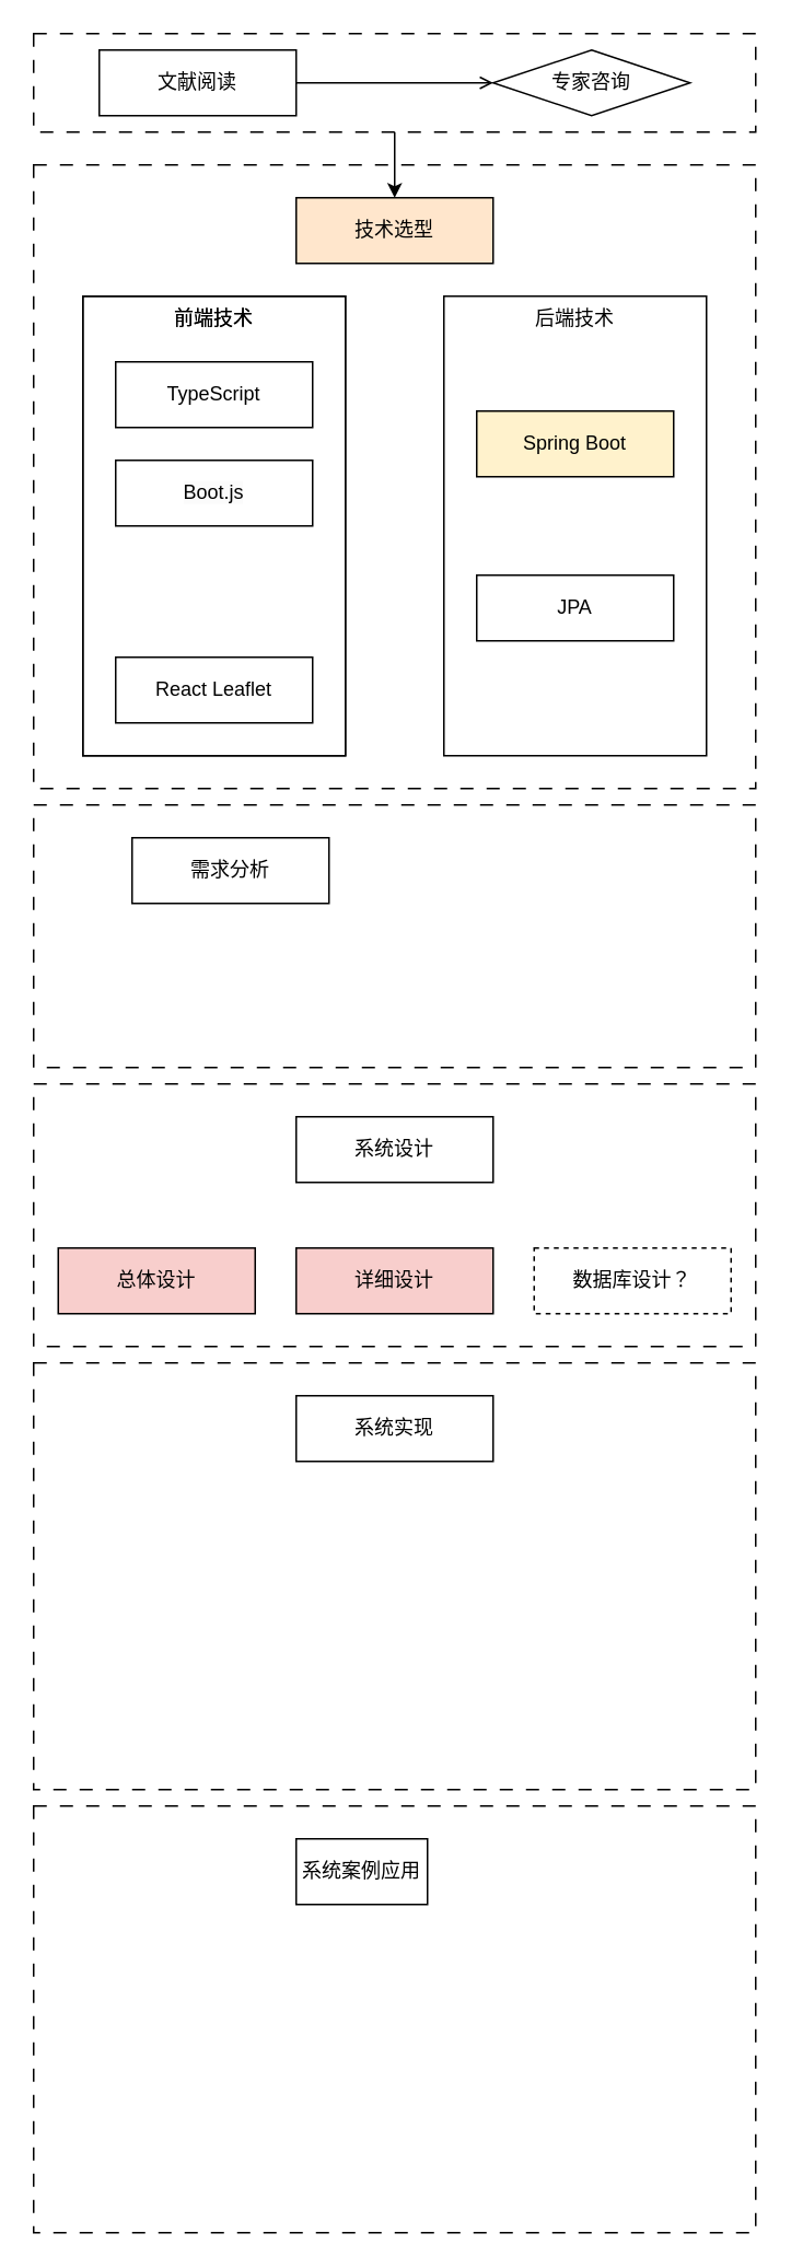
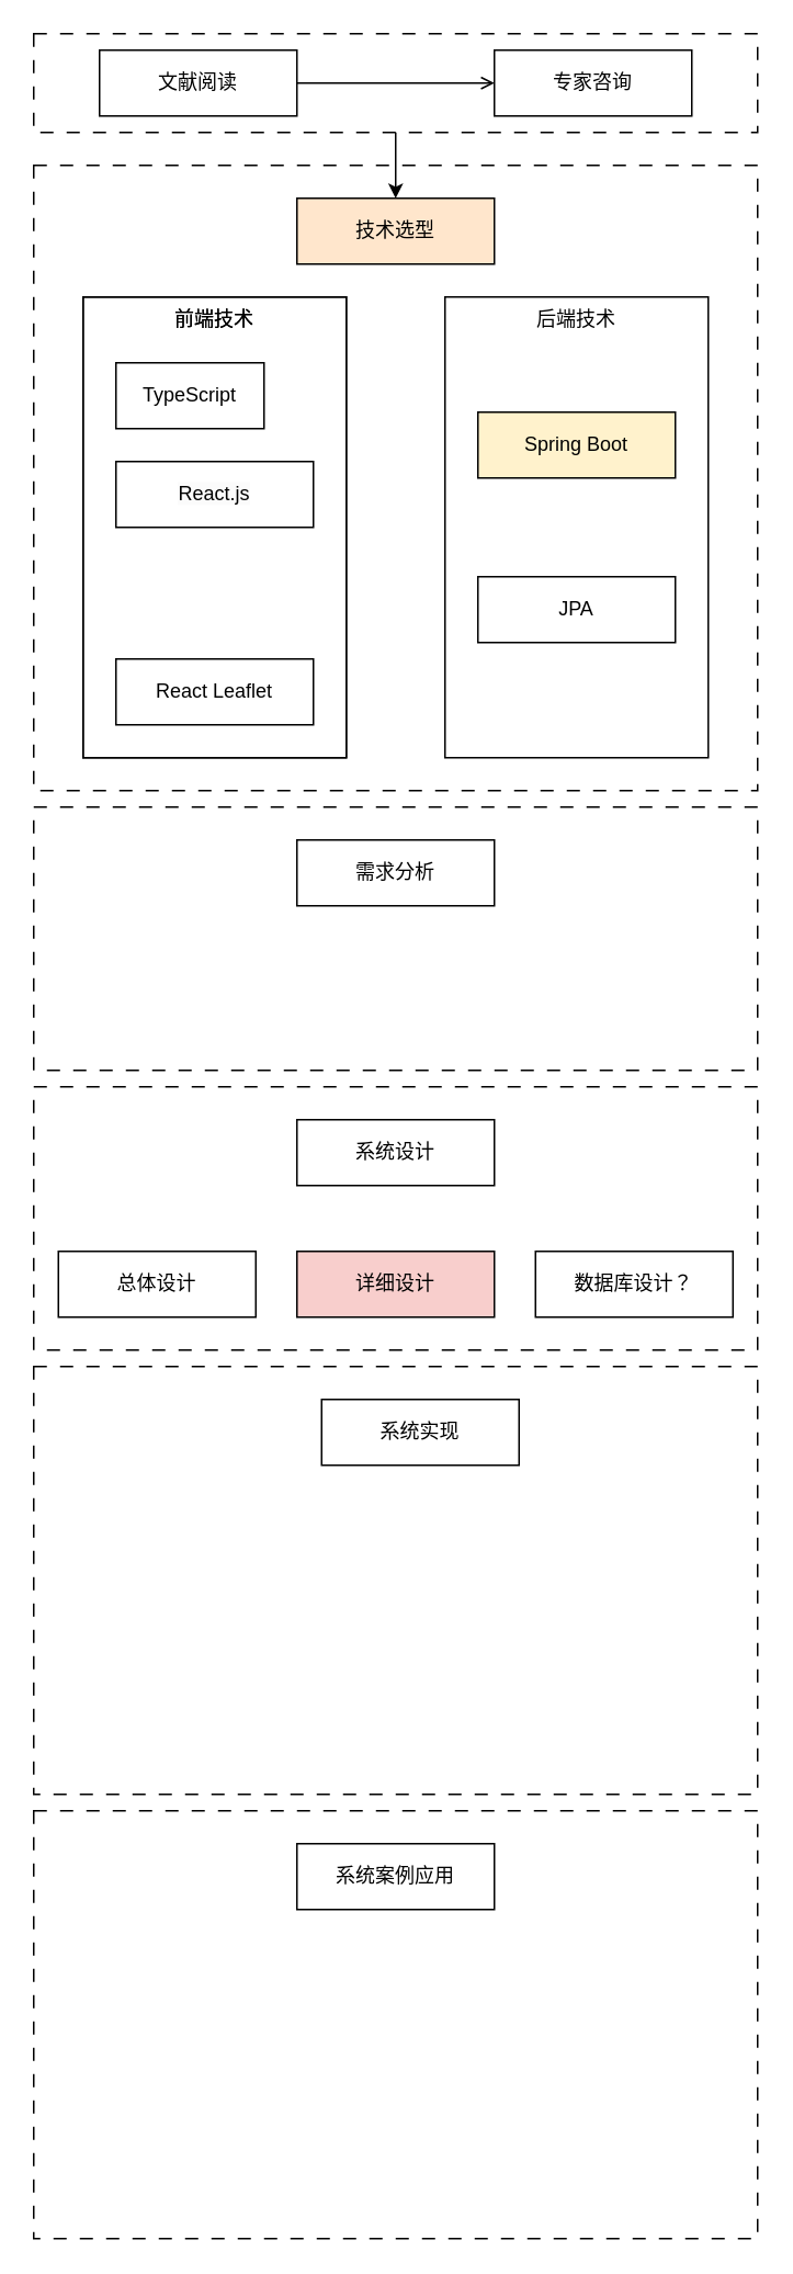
- <mxCell id="7" value="专家咨询" style="rhombus;whiteSpace=wrap;html=1;" parent="1" vertex="1"><mxGeometry x="300" y="30" width="120" height="40" as="geometry" /></mxCell>
+ <mxCell id="7" value="专家咨询" style="rounded=0;whiteSpace=wrap;html=1;" parent="1" vertex="1"><mxGeometry x="300" y="30" width="120" height="40" as="geometry" /></mxCell>
- <mxCell id="23" value="TypeScript" style="rounded=0;whiteSpace=wrap;html=1;" vertex="1" parent="1"><mxGeometry x="70" y="220" width="120" height="40" as="geometry" /></mxCell>
+ <mxCell id="23" value="TypeScript" style="rounded=0;whiteSpace=wrap;html=1;" vertex="1" parent="1"><mxGeometry x="70" y="220" width="90" height="40" as="geometry" /></mxCell>
- <mxCell id="21" value="&lt;span style=&quot;color: rgb(0, 0, 0); font-family: Helvetica; font-size: 12px; font-style: normal; font-variant-ligatures: normal; font-variant-caps: normal; font-weight: 400; letter-spacing: normal; orphans: 2; text-align: center; text-indent: 0px; text-transform: none; widows: 2; word-spacing: 0px; -webkit-text-stroke-width: 0px; background-color: rgb(251, 251, 251); text-decoration-thickness: initial; text-decoration-style: initial; text-decoration-color: initial; float: none; display: inline !important;&quot;&gt;Boot.js&lt;/span&gt;" style="rounded=0;whiteSpace=wrap;html=1;" parent="1" vertex="1"><mxGeometry x="70" y="280" width="120" height="40" as="geometry" /></mxCell>
+ <mxCell id="21" value="&lt;span style=&quot;color: rgb(0, 0, 0); font-family: Helvetica; font-size: 12px; font-style: normal; font-variant-ligatures: normal; font-variant-caps: normal; font-weight: 400; letter-spacing: normal; orphans: 2; text-align: center; text-indent: 0px; text-transform: none; widows: 2; word-spacing: 0px; -webkit-text-stroke-width: 0px; background-color: rgb(251, 251, 251); text-decoration-thickness: initial; text-decoration-style: initial; text-decoration-color: initial; float: none; display: inline !important;&quot;&gt;React.js&lt;/span&gt;" style="rounded=0;whiteSpace=wrap;html=1;" parent="1" vertex="1"><mxGeometry x="70" y="280" width="120" height="40" as="geometry" /></mxCell>
- <mxCell id="10" value="需求分析" style="rounded=0;whiteSpace=wrap;html=1;" parent="1" vertex="1"><mxGeometry x="80" y="510" width="120" height="40" as="geometry" /></mxCell>
+ <mxCell id="10" value="需求分析" style="rounded=0;whiteSpace=wrap;html=1;" parent="1" vertex="1"><mxGeometry x="180" y="510" width="120" height="40" as="geometry" /></mxCell>
- <mxCell id="14" value="总体设计" style="rounded=0;whiteSpace=wrap;html=1;fillColor=#f8cecc;" parent="1" vertex="1"><mxGeometry x="35" y="760" width="120" height="40" as="geometry" /></mxCell>
+ <mxCell id="14" value="总体设计" style="rounded=0;whiteSpace=wrap;html=1;" parent="1" vertex="1"><mxGeometry x="35" y="760" width="120" height="40" as="geometry" /></mxCell>
- <mxCell id="15" value="数据库设计？" style="rounded=0;whiteSpace=wrap;html=1;dashed=1;" parent="1" vertex="1"><mxGeometry x="325" y="760" width="120" height="40" as="geometry" /></mxCell>
+ <mxCell id="15" value="数据库设计？" style="rounded=0;whiteSpace=wrap;html=1;" parent="1" vertex="1"><mxGeometry x="325" y="760" width="120" height="40" as="geometry" /></mxCell>
- <mxCell id="17" value="系统实现" style="rounded=0;whiteSpace=wrap;html=1;" parent="1" vertex="1"><mxGeometry x="180" y="850" width="120" height="40" as="geometry" /></mxCell>
+ <mxCell id="17" value="系统实现" style="rounded=0;whiteSpace=wrap;html=1;" parent="1" vertex="1"><mxGeometry x="195" y="850" width="120" height="40" as="geometry" /></mxCell>
- <mxCell id="19" value="系统案例应用" style="rounded=0;whiteSpace=wrap;html=1;" parent="1" vertex="1"><mxGeometry x="180" y="1120" width="80" height="40" as="geometry" /></mxCell>
+ <mxCell id="19" value="系统案例应用" style="rounded=0;whiteSpace=wrap;html=1;" parent="1" vertex="1"><mxGeometry x="180" y="1120" width="120" height="40" as="geometry" /></mxCell>
